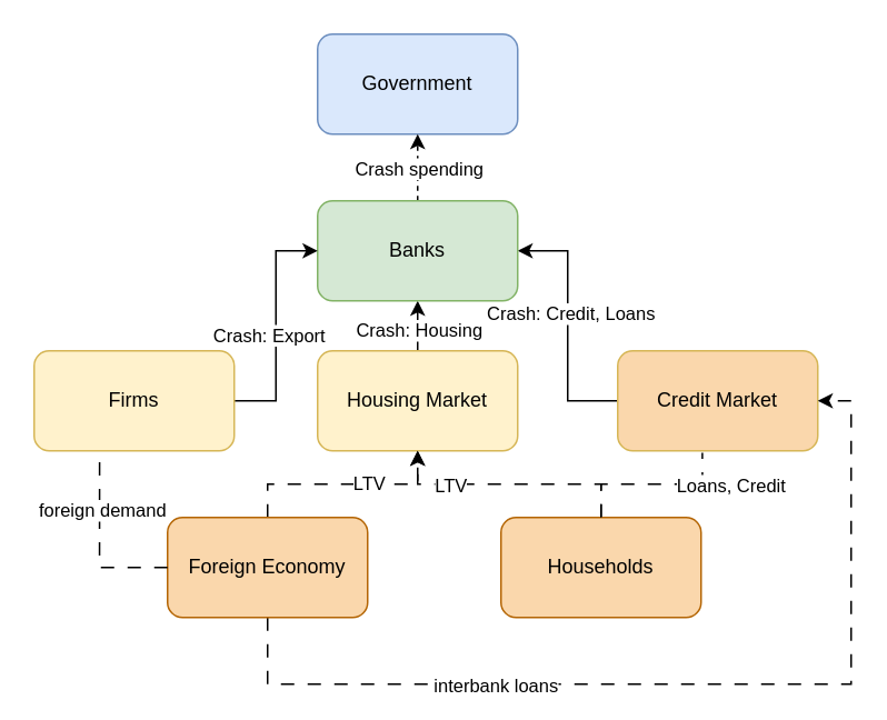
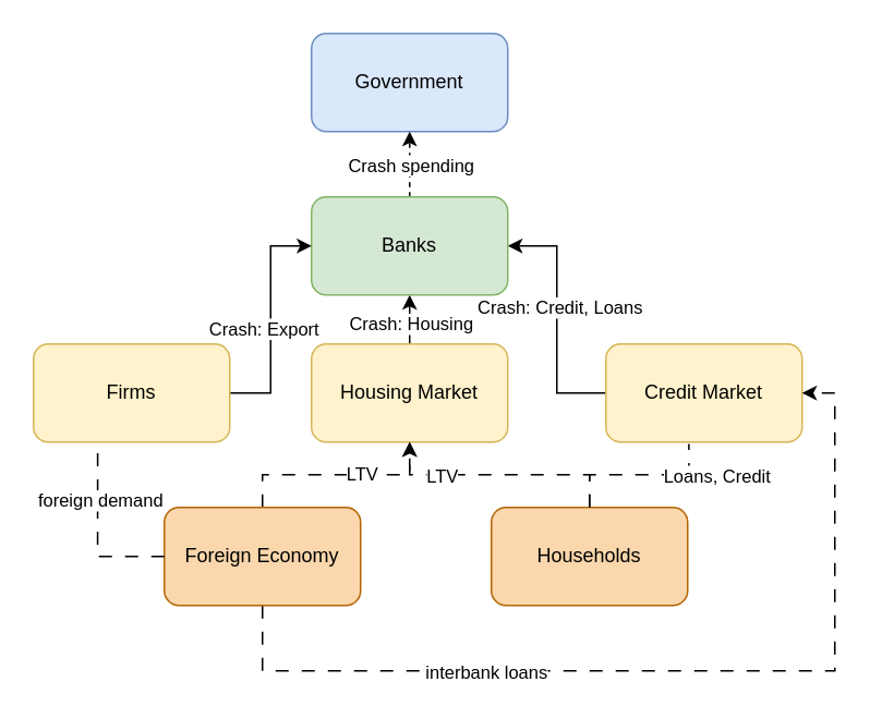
- <mxCell id="5" value="Credit Market" style="rounded=1;whiteSpace=wrap;html=1;fillColor=#fad7ac;strokeColor=#d6b656;" vertex="1" parent="1"><mxGeometry x="370" y="210" width="120" height="60" as="geometry" /></mxCell>
+ <mxCell id="5" value="Credit Market" style="rounded=1;whiteSpace=wrap;html=1;fillColor=#fff2cc;strokeColor=#d6b656;" vertex="1" parent="1"><mxGeometry x="370" y="210" width="120" height="60" as="geometry" /></mxCell>
